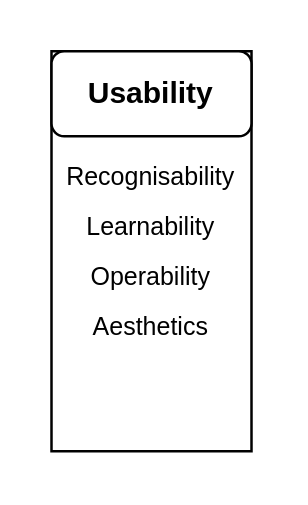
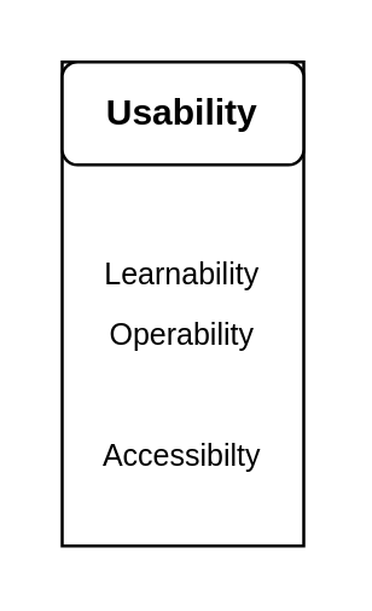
- <mxCell id="3" value="Recognisability" style="rounded=0;whiteSpace=wrap;html=1;strokeColor=none;fontSize=10;fillColor=none;" parent="2" vertex="1"><mxGeometry x="0.04" y="40" width="80" height="20" as="geometry" /></mxCell>
- <mxCell id="7" value="Aesthetics" style="rounded=0;whiteSpace=wrap;html=1;strokeColor=none;fontSize=10;fillColor=none;" parent="1" vertex="1"><mxGeometry x="20.04" y="120" width="80" height="20" as="geometry" /></mxCell>
+ <mxCell id="8" value="Accessibilty" style="rounded=0;whiteSpace=wrap;html=1;strokeColor=none;fontSize=10;fillColor=none;" parent="1" vertex="1"><mxGeometry x="20.04" y="140" width="80" height="20" as="geometry" /></mxCell>
